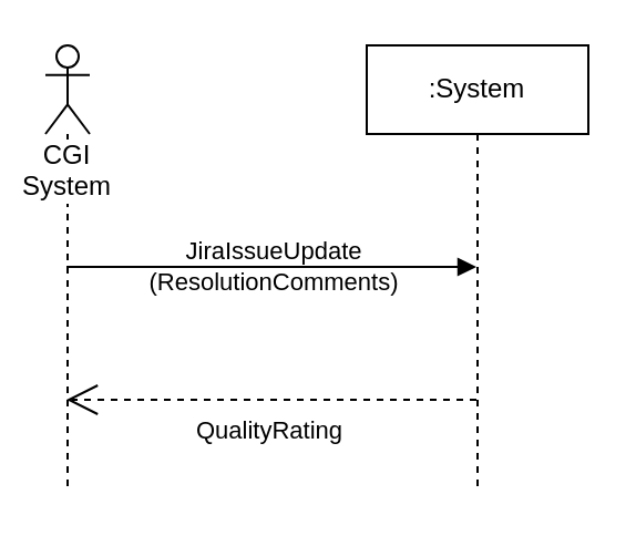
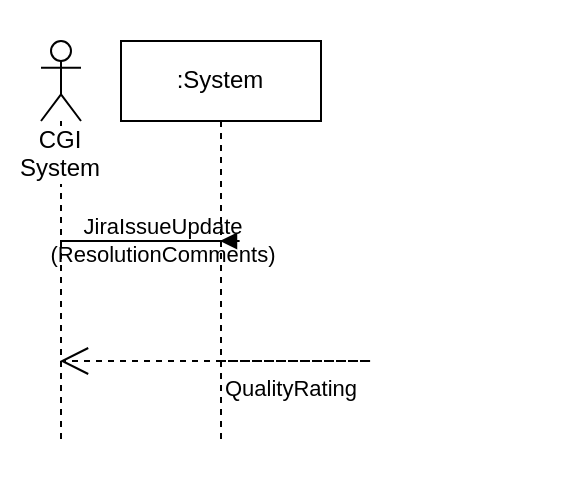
- <mxCell id="3" value=":System" style="shape=umlLifeline;perimeter=lifelinePerimeter;whiteSpace=wrap;html=1;container=1;collapsible=0;recursiveResize=0;outlineConnect=0;labelBackgroundColor=#ffffff;" parent="1" vertex="1"><mxGeometry x="165" y="20" width="100" height="200" as="geometry" /></mxCell>
+ <mxCell id="3" value=":System" style="shape=umlLifeline;perimeter=lifelinePerimeter;whiteSpace=wrap;html=1;container=1;collapsible=0;recursiveResize=0;outlineConnect=0;labelBackgroundColor=#ffffff;" parent="1" vertex="1"><mxGeometry x="60" y="20" width="100" height="200" as="geometry" /></mxCell>
